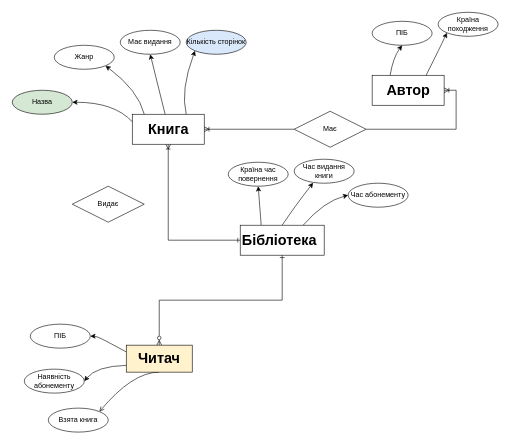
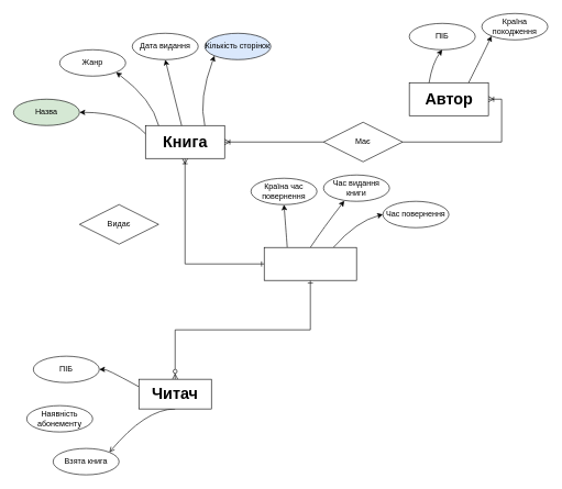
- <mxCell id="31" value="Має видання" style="ellipse;whiteSpace=wrap;html=1;align=center;" parent="1" vertex="1"><mxGeometry x="200" y="50" width="100" height="40" as="geometry" /></mxCell>
+ <mxCell id="31" value="Дата видання" style="ellipse;whiteSpace=wrap;html=1;align=center;" parent="1" vertex="1"><mxGeometry x="200" y="50" width="100" height="40" as="geometry" /></mxCell>
- <mxCell id="10" value="Час абонементу" style="ellipse;whiteSpace=wrap;html=1;align=center;" parent="1" vertex="1"><mxGeometry x="580" y="305" width="100" height="40" as="geometry" /></mxCell>
+ <mxCell id="10" value="Час повернення" style="ellipse;whiteSpace=wrap;html=1;align=center;" parent="1" vertex="1"><mxGeometry x="580" y="305" width="100" height="40" as="geometry" /></mxCell>
- <mxCell id="29" value="Бібліотека" style="text;strokeColor=none;fillColor=none;html=1;fontSize=24;fontStyle=1;verticalAlign=middle;align=center;" parent="1" vertex="1"><mxGeometry x="415" y="380" width="100" height="40" as="geometry" /></mxCell>
- <mxCell id="25" value="&lt;span style=&quot;font-size: 24px;&quot;&gt;&lt;b&gt;Читач&lt;/b&gt;&lt;/span&gt;" style="whiteSpace=wrap;html=1;align=center;fillColor=#fff2cc;" parent="1" vertex="1"><mxGeometry x="210" y="575" width="110" height="45" as="geometry" /></mxCell>
+ <mxCell id="25" value="&lt;span style=&quot;font-size: 24px;&quot;&gt;&lt;b&gt;Читач&lt;/b&gt;&lt;/span&gt;" style="whiteSpace=wrap;html=1;align=center;" parent="1" vertex="1"><mxGeometry x="210" y="575" width="110" height="45" as="geometry" /></mxCell>
- <mxCell id="18" value="" style="curved=1;endArrow=classic;html=1;rounded=0;entryX=1;entryY=0.5;entryDx=0;entryDy=0;exitX=0;exitY=0.75;exitDx=0;exitDy=0;" parent="1" source="25" target="16" edge="1"><mxGeometry width="50" height="50" relative="1" as="geometry"><mxPoint x="205" y="607.5" as="sourcePoint" /><mxPoint x="190" y="600" as="targetPoint" /><Array as="points"><mxPoint x="160" y="610" /></Array></mxGeometry></mxCell>
